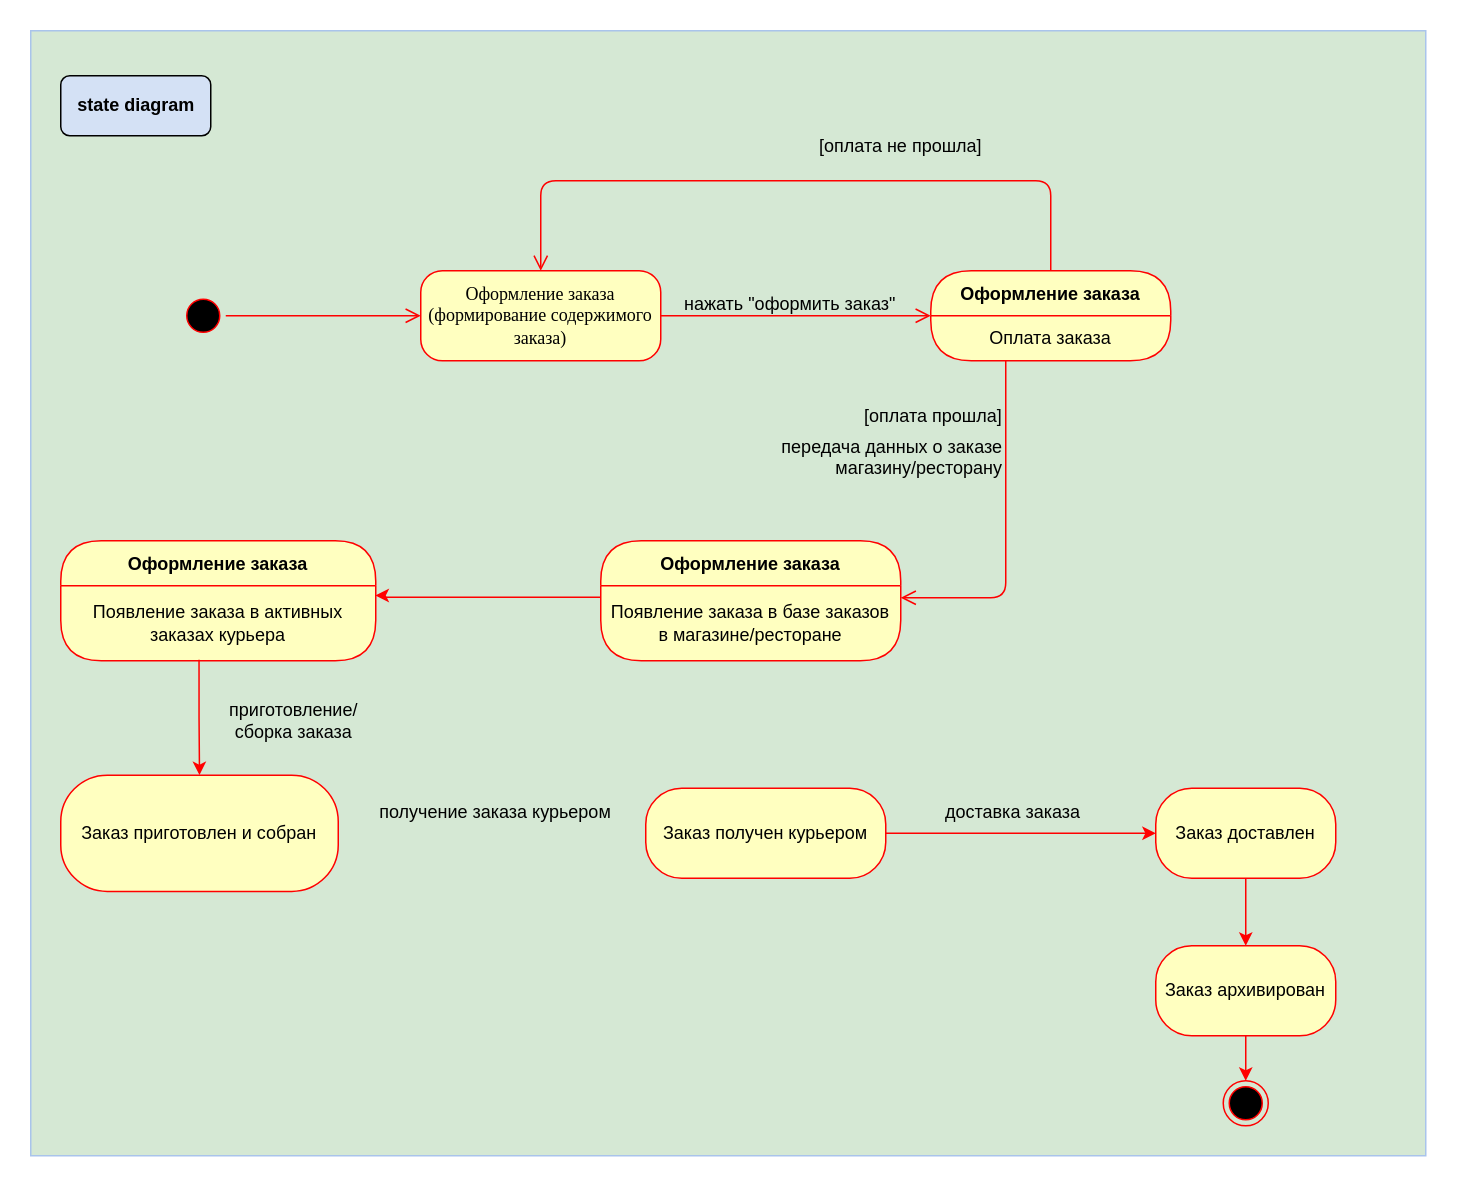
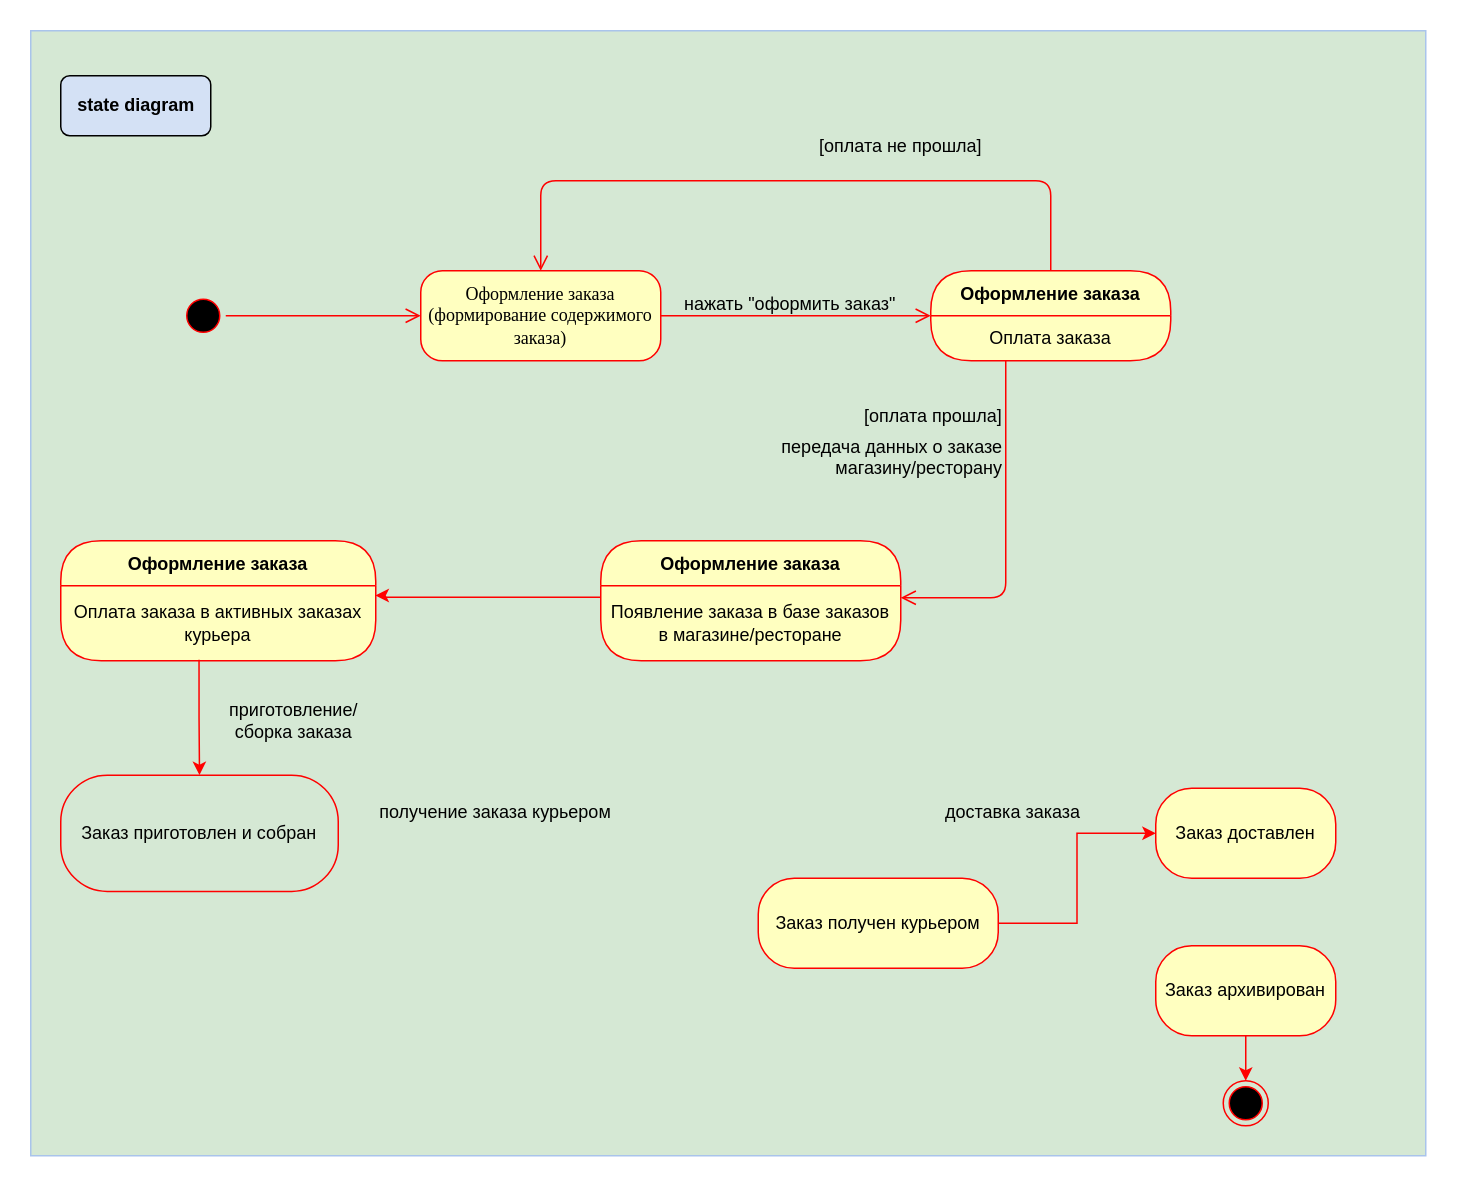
- <mxCell id="15" value="Появление заказа в активных заказах курьера" style="text;html=1;strokeColor=none;fillColor=none;align=center;verticalAlign=middle;spacingLeft=4;spacingRight=4;whiteSpace=wrap;overflow=hidden;rotatable=0;fontColor=#000000;" parent="14" vertex="1"><mxGeometry y="30" width="210" height="50" as="geometry" /></mxCell>
+ <mxCell id="15" value="Оплата заказа в активных заказах курьера" style="text;html=1;strokeColor=none;fillColor=none;align=center;verticalAlign=middle;spacingLeft=4;spacingRight=4;whiteSpace=wrap;overflow=hidden;rotatable=0;fontColor=#000000;" parent="14" vertex="1"><mxGeometry y="30" width="210" height="50" as="geometry" /></mxCell>
- <mxCell id="17" value="Заказ приготовлен и собран" style="rounded=1;whiteSpace=wrap;html=1;arcSize=40;fontColor=#000000;fillColor=#ffffc0;strokeColor=#ff0000;" parent="1" vertex="1"><mxGeometry x="40" y="516.25" width="185" height="77.5" as="geometry" /></mxCell>
+ <mxCell id="17" value="Заказ приготовлен и собран" style="rounded=1;whiteSpace=wrap;html=1;arcSize=40;fontColor=#000000;fillColor=#d5e8d4;strokeColor=#ff0000;" parent="1" vertex="1"><mxGeometry x="40" y="516.25" width="185" height="77.5" as="geometry" /></mxCell>
- <mxCell id="19" value="Заказ получен курьером" style="rounded=1;whiteSpace=wrap;html=1;arcSize=40;fontColor=#000000;fillColor=#ffffc0;strokeColor=#ff0000;" parent="1" vertex="1"><mxGeometry x="430" y="525" width="160" height="60" as="geometry" /></mxCell>
+ <mxCell id="19" value="Заказ получен курьером" style="rounded=1;whiteSpace=wrap;html=1;arcSize=40;fontColor=#000000;fillColor=#ffffc0;strokeColor=#ff0000;" parent="1" vertex="1"><mxGeometry x="505" y="585" width="160" height="60" as="geometry" /></mxCell>
- <mxCell id="20" value="" style="edgeStyle=orthogonalEdgeStyle;rounded=0;orthogonalLoop=1;jettySize=auto;html=1;strokeColor=#FF0000;" parent="1" source="21" target="23" edge="1"><mxGeometry relative="1" as="geometry" /></mxCell>
